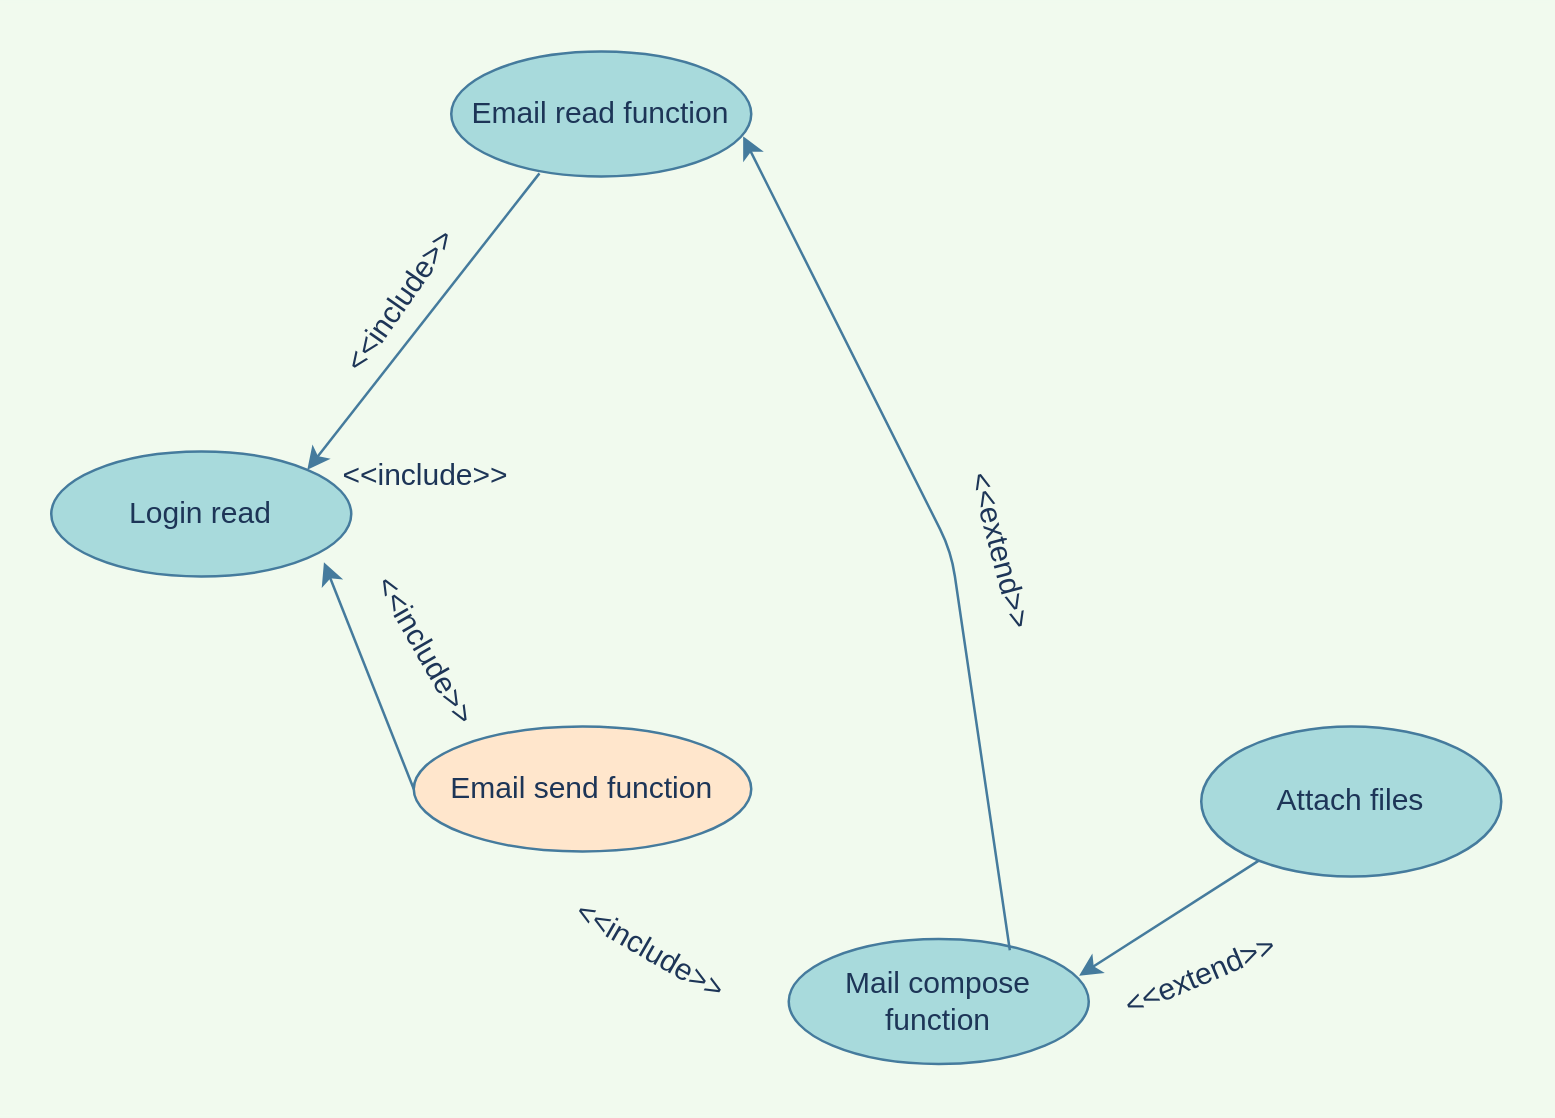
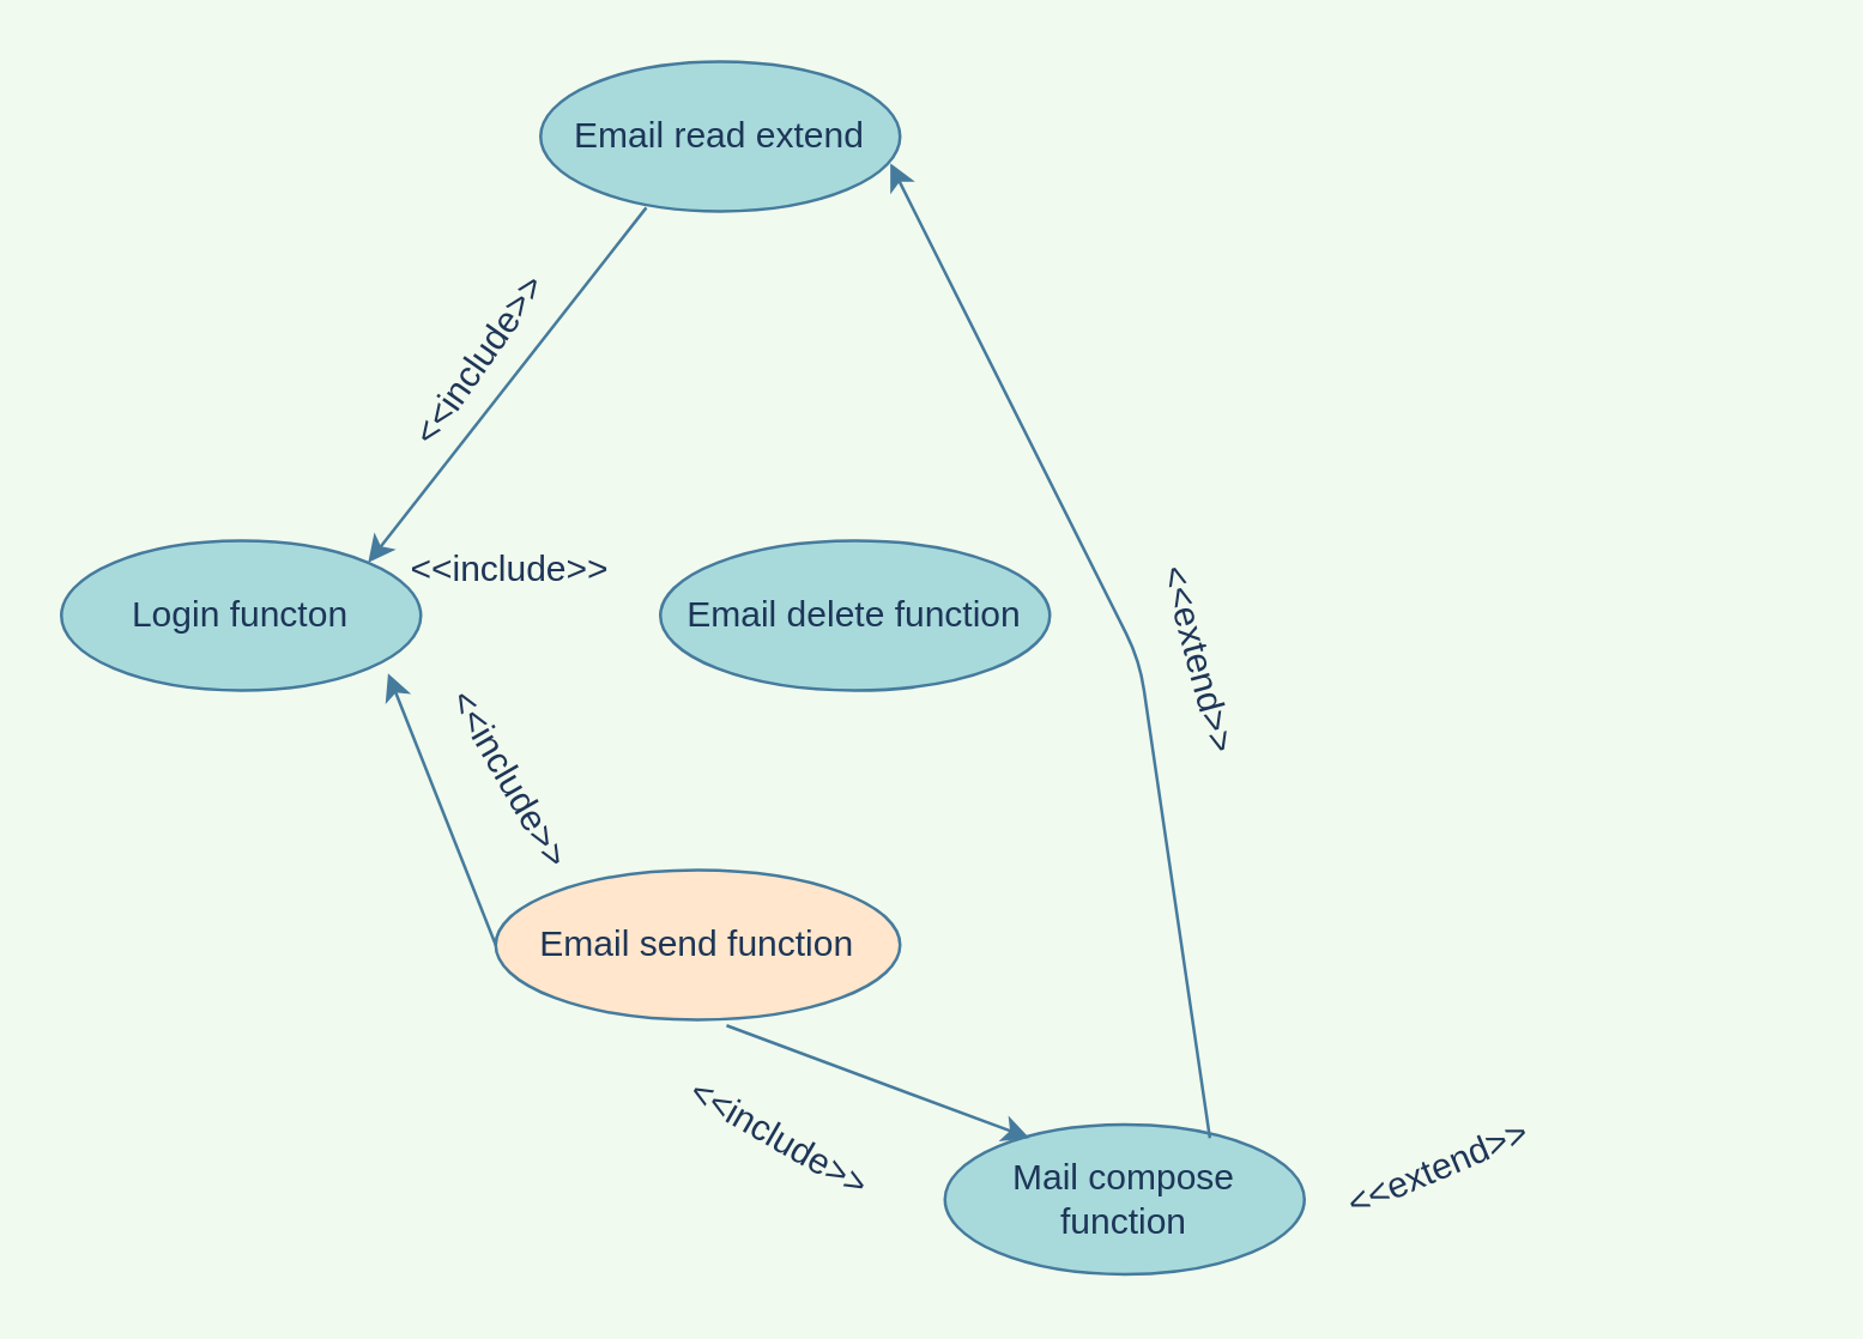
- <mxCell id="3" value="Email read function" style="ellipse;whiteSpace=wrap;html=1;fillColor=#A8DADC;strokeColor=#457B9D;fontColor=#1D3557;" vertex="1" parent="1"><mxGeometry x="180" y="20" width="120" height="50" as="geometry" /></mxCell>
+ <mxCell id="3" value="Email read extend" style="ellipse;whiteSpace=wrap;html=1;fillColor=#A8DADC;strokeColor=#457B9D;fontColor=#1D3557;" vertex="1" parent="1"><mxGeometry x="180" y="20" width="120" height="50" as="geometry" /></mxCell>
- <mxCell id="2" value="Login read" style="ellipse;whiteSpace=wrap;html=1;fillColor=#A8DADC;strokeColor=#457B9D;fontColor=#1D3557;" vertex="1" parent="1"><mxGeometry x="20" y="180" width="120" height="50" as="geometry" /></mxCell>
+ <mxCell id="2" value="Login functon" style="ellipse;whiteSpace=wrap;html=1;fillColor=#A8DADC;strokeColor=#457B9D;fontColor=#1D3557;" vertex="1" parent="1"><mxGeometry x="20" y="180" width="120" height="50" as="geometry" /></mxCell>
+ <mxCell id="5" value="Email delete function" style="ellipse;whiteSpace=wrap;html=1;fillColor=#A8DADC;strokeColor=#457B9D;fontColor=#1D3557;" vertex="1" parent="1"><mxGeometry x="220" y="180" width="130" height="50" as="geometry" /></mxCell>
- <mxCell id="16" value="Attach files" style="ellipse;whiteSpace=wrap;html=1;fillColor=#A8DADC;strokeColor=#457B9D;fontColor=#1D3557;" vertex="1" parent="1"><mxGeometry x="480" y="290" width="120" height="60" as="geometry" /></mxCell>
+ <mxCell id="12" value="" style="endArrow=classic;html=1;entryX=0.235;entryY=0.09;entryDx=0;entryDy=0;entryPerimeter=0;exitX=0.571;exitY=1.038;exitDx=0;exitDy=0;exitPerimeter=0;labelBackgroundColor=#F1FAEE;strokeColor=#457B9D;fontColor=#1D3557;" edge="1" parent="1" source="8" target="11"><mxGeometry width="50" height="50" relative="1" as="geometry"><mxPoint x="230" y="360" as="sourcePoint" /><mxPoint x="280" y="310" as="targetPoint" /></mxGeometry></mxCell>
- <mxCell id="17" value="" style="endArrow=classic;html=1;entryX=0.968;entryY=0.293;entryDx=0;entryDy=0;entryPerimeter=0;labelBackgroundColor=#F1FAEE;strokeColor=#457B9D;fontColor=#1D3557;" edge="1" parent="1" source="16" target="11"><mxGeometry width="50" height="50" relative="1" as="geometry"><mxPoint x="230" y="290" as="sourcePoint" /><mxPoint x="280" y="240" as="targetPoint" /></mxGeometry></mxCell>
